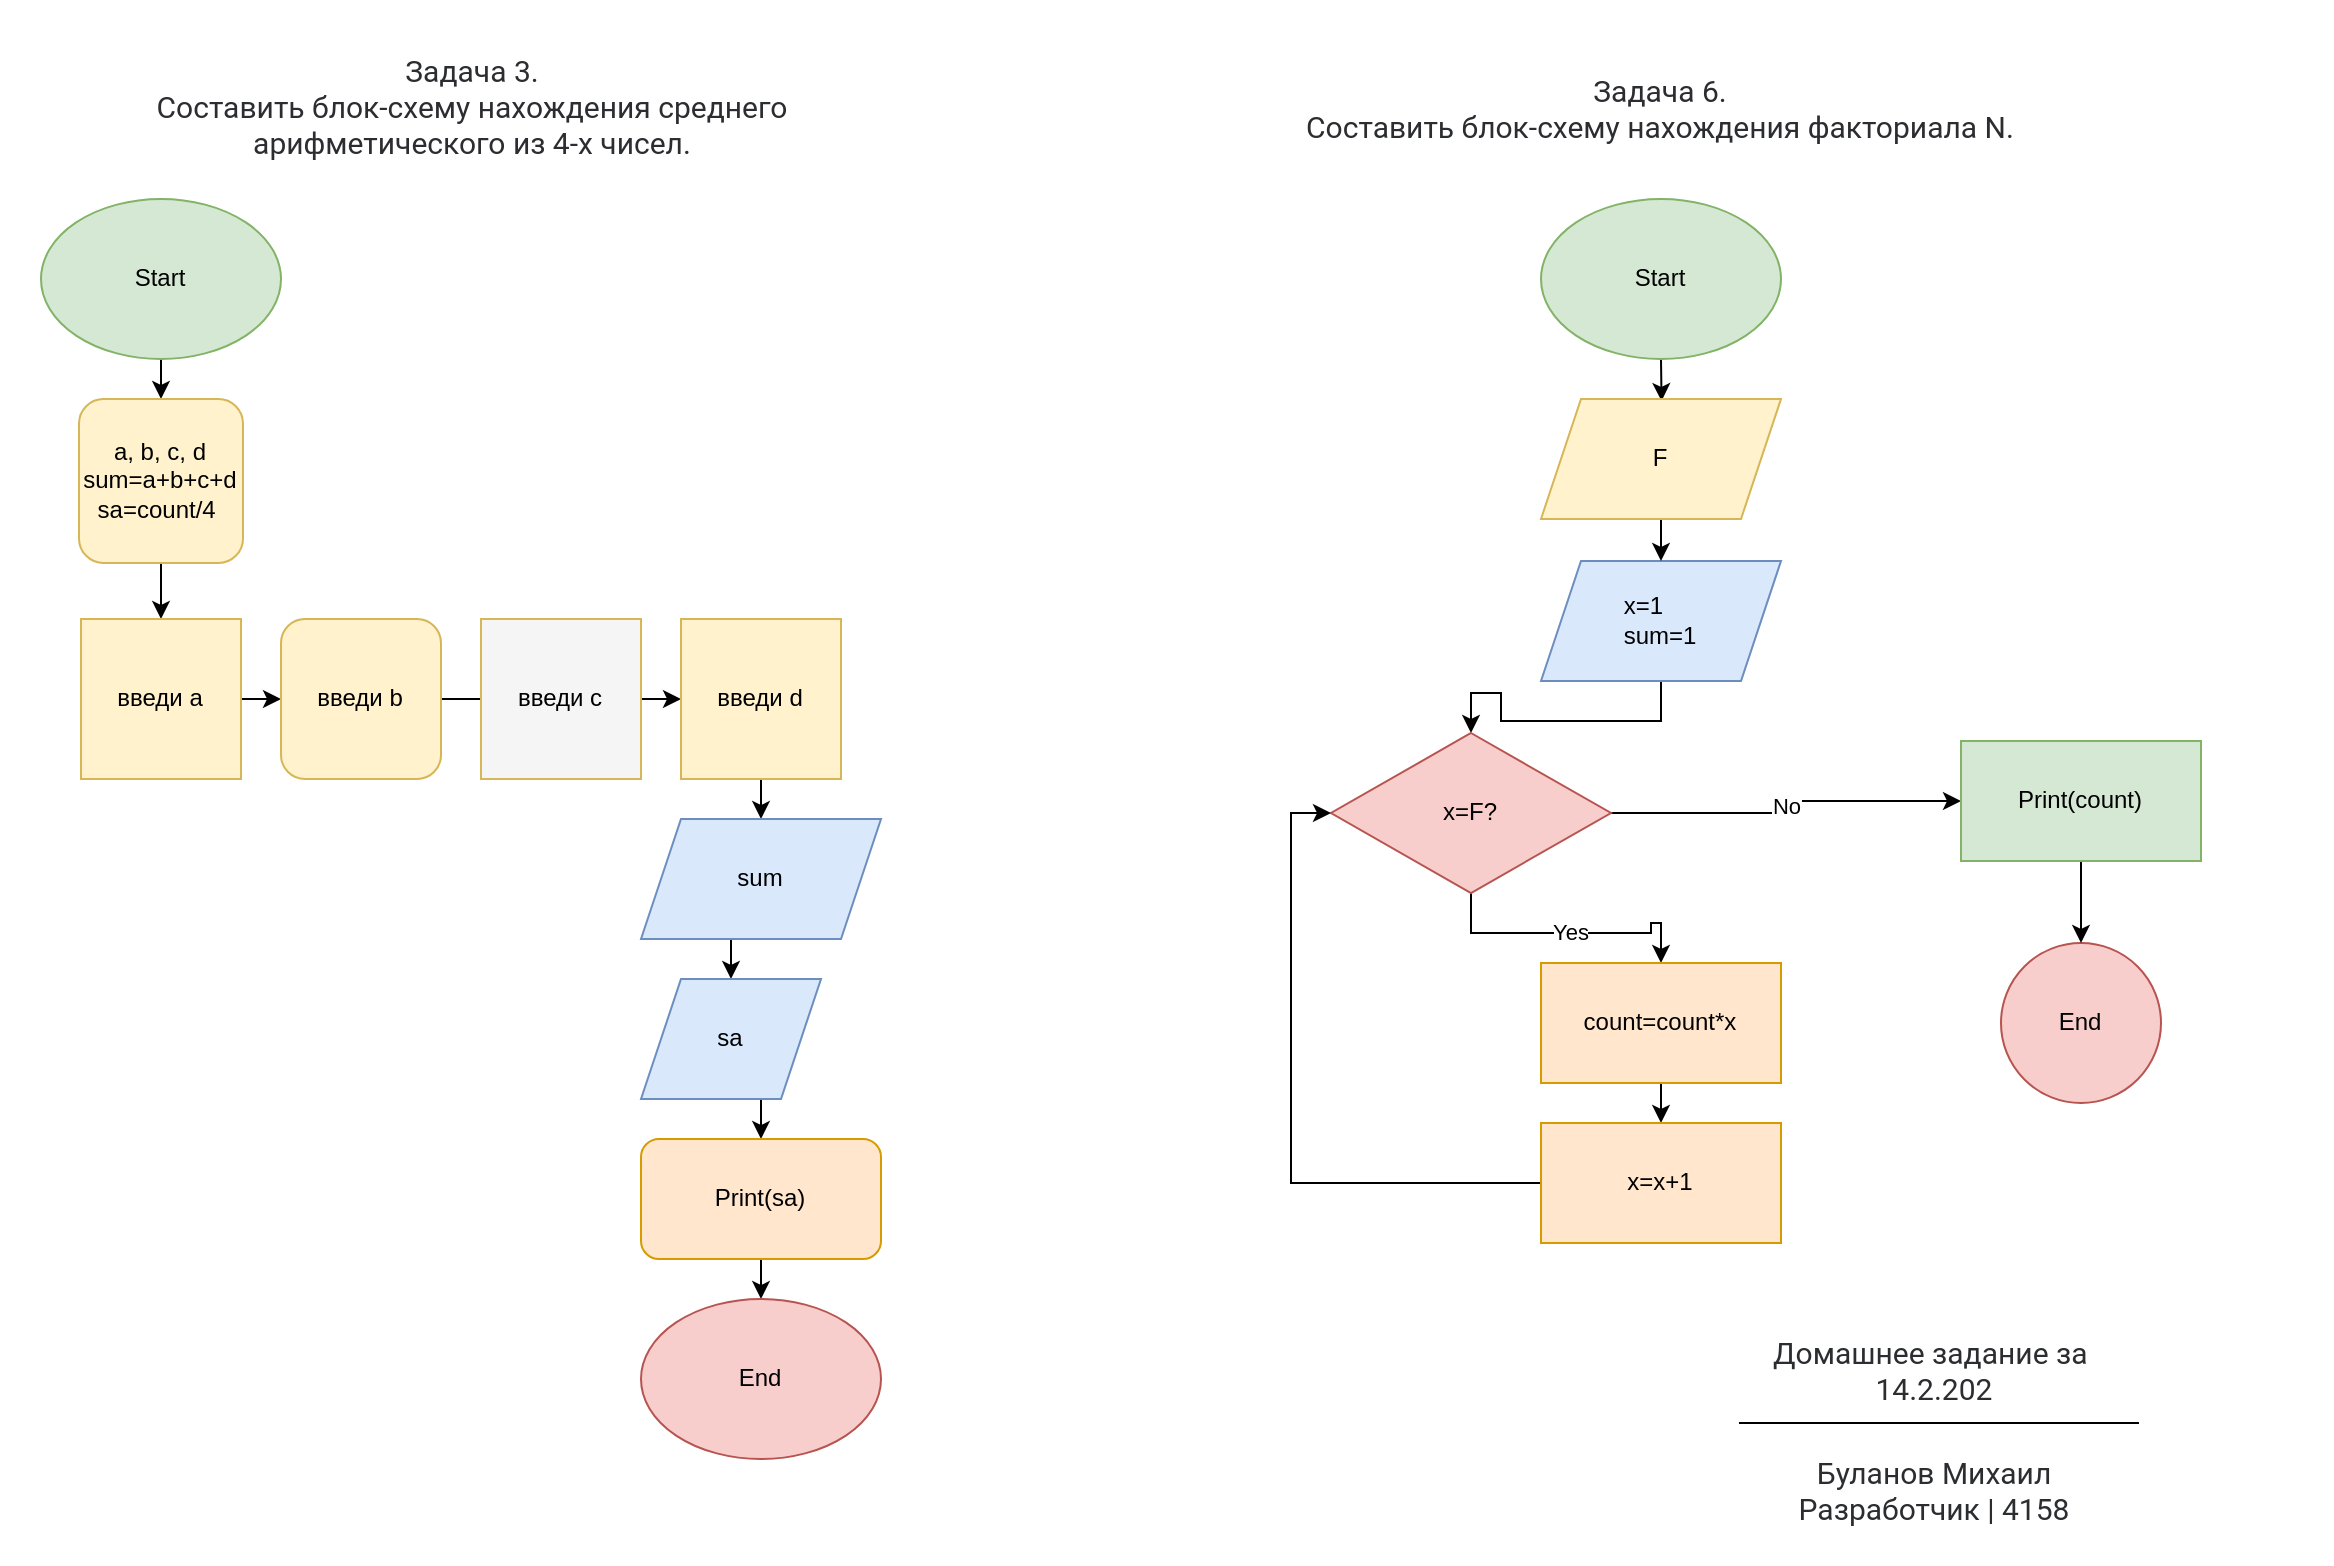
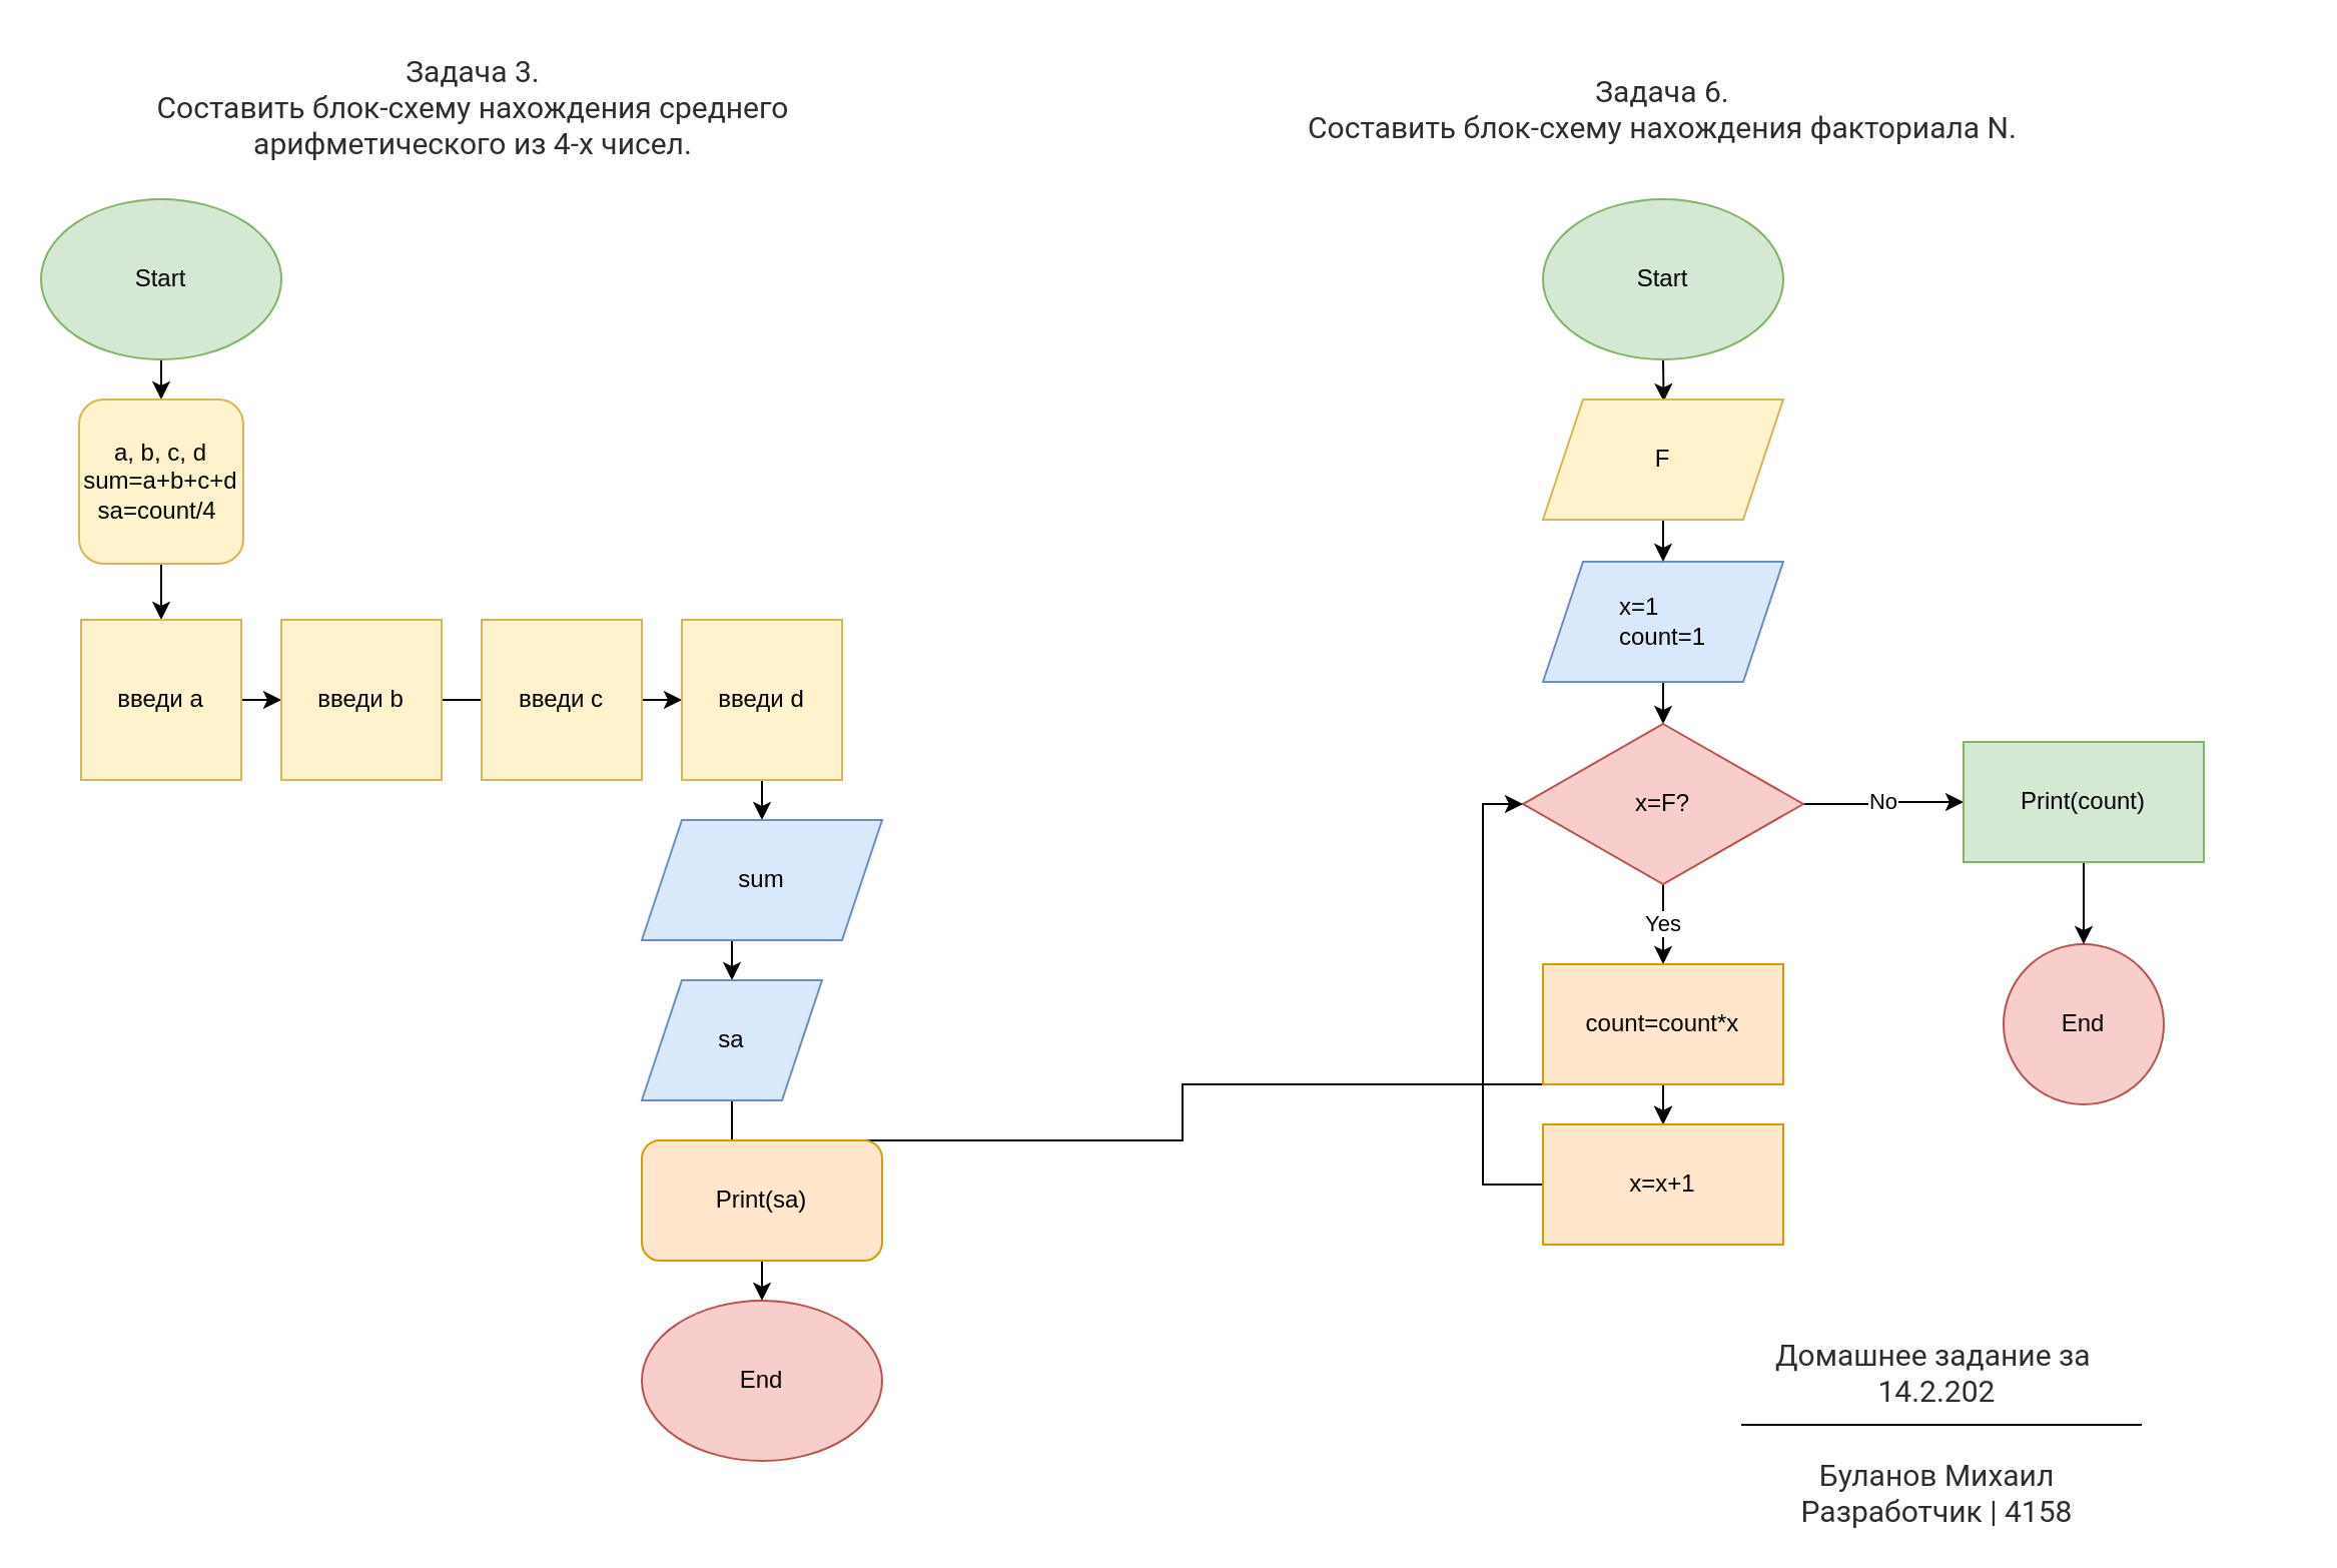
- <mxCell id="26" value="&lt;div style=&quot;border-color: var(--border-color); text-align: left;&quot;&gt;x=1&lt;/div&gt;&lt;div style=&quot;border-color: var(--border-color); text-align: left;&quot;&gt;sum=1&lt;/div&gt;" style="shape=parallelogram;perimeter=parallelogramPerimeter;whiteSpace=wrap;html=1;fixedSize=1;fillColor=#dae8fc;strokeColor=#6c8ebf;" vertex="1" parent="1"><mxGeometry x="770" y="280" width="120" height="60" as="geometry" /></mxCell>
+ <mxCell id="26" value="&lt;div style=&quot;border-color: var(--border-color); text-align: left;&quot;&gt;x=1&lt;/div&gt;&lt;div style=&quot;border-color: var(--border-color); text-align: left;&quot;&gt;count=1&lt;/div&gt;" style="shape=parallelogram;perimeter=parallelogramPerimeter;whiteSpace=wrap;html=1;fixedSize=1;fillColor=#dae8fc;strokeColor=#6c8ebf;" vertex="1" parent="1"><mxGeometry x="770" y="280" width="120" height="60" as="geometry" /></mxCell>
- <mxCell id="9" value="введи b" style="whiteSpace=wrap;html=1;aspect=fixed;fillColor=#fff2cc;strokeColor=#d6b656;rounded=1;" vertex="1" parent="1"><mxGeometry x="140" y="309" width="80" height="80" as="geometry" /></mxCell>
+ <mxCell id="9" value="введи b" style="whiteSpace=wrap;html=1;aspect=fixed;fillColor=#fff2cc;strokeColor=#d6b656;" vertex="1" parent="1"><mxGeometry x="140" y="309" width="80" height="80" as="geometry" /></mxCell>
- <mxCell id="11" value="введи c" style="whiteSpace=wrap;html=1;aspect=fixed;fillColor=#f5f5f5;strokeColor=#d6b656;" vertex="1" parent="1"><mxGeometry x="240" y="309" width="80" height="80" as="geometry" /></mxCell>
+ <mxCell id="11" value="введи c" style="whiteSpace=wrap;html=1;aspect=fixed;fillColor=#fff2cc;strokeColor=#d6b656;" vertex="1" parent="1"><mxGeometry x="240" y="309" width="80" height="80" as="geometry" /></mxCell>
- <mxCell id="29" value="x=F?" style="rhombus;whiteSpace=wrap;html=1;fillColor=#f8cecc;strokeColor=#b85450;" vertex="1" parent="1"><mxGeometry x="665" y="366" width="140" height="80" as="geometry" /></mxCell>
+ <mxCell id="29" value="x=F?" style="rhombus;whiteSpace=wrap;html=1;fillColor=#f8cecc;strokeColor=#b85450;" vertex="1" parent="1"><mxGeometry x="760" y="361" width="140" height="80" as="geometry" /></mxCell>
- <mxCell id="16" style="edgeStyle=orthogonalEdgeStyle;rounded=0;orthogonalLoop=1;jettySize=auto;html=1;exitX=0.5;exitY=1;exitDx=0;exitDy=0;entryX=0.5;entryY=0;entryDx=0;entryDy=0;" edge="1" parent="1" source="17" target="19"><mxGeometry relative="1" as="geometry" /></mxCell>
+ <mxCell id="16" style="edgeStyle=orthogonalEdgeStyle;rounded=0;orthogonalLoop=1;jettySize=auto;html=1;exitX=0.5;exitY=1;exitDx=0;exitDy=0;" edge="1" parent="1" source="17" target="36"><mxGeometry relative="1" as="geometry" /></mxCell>
